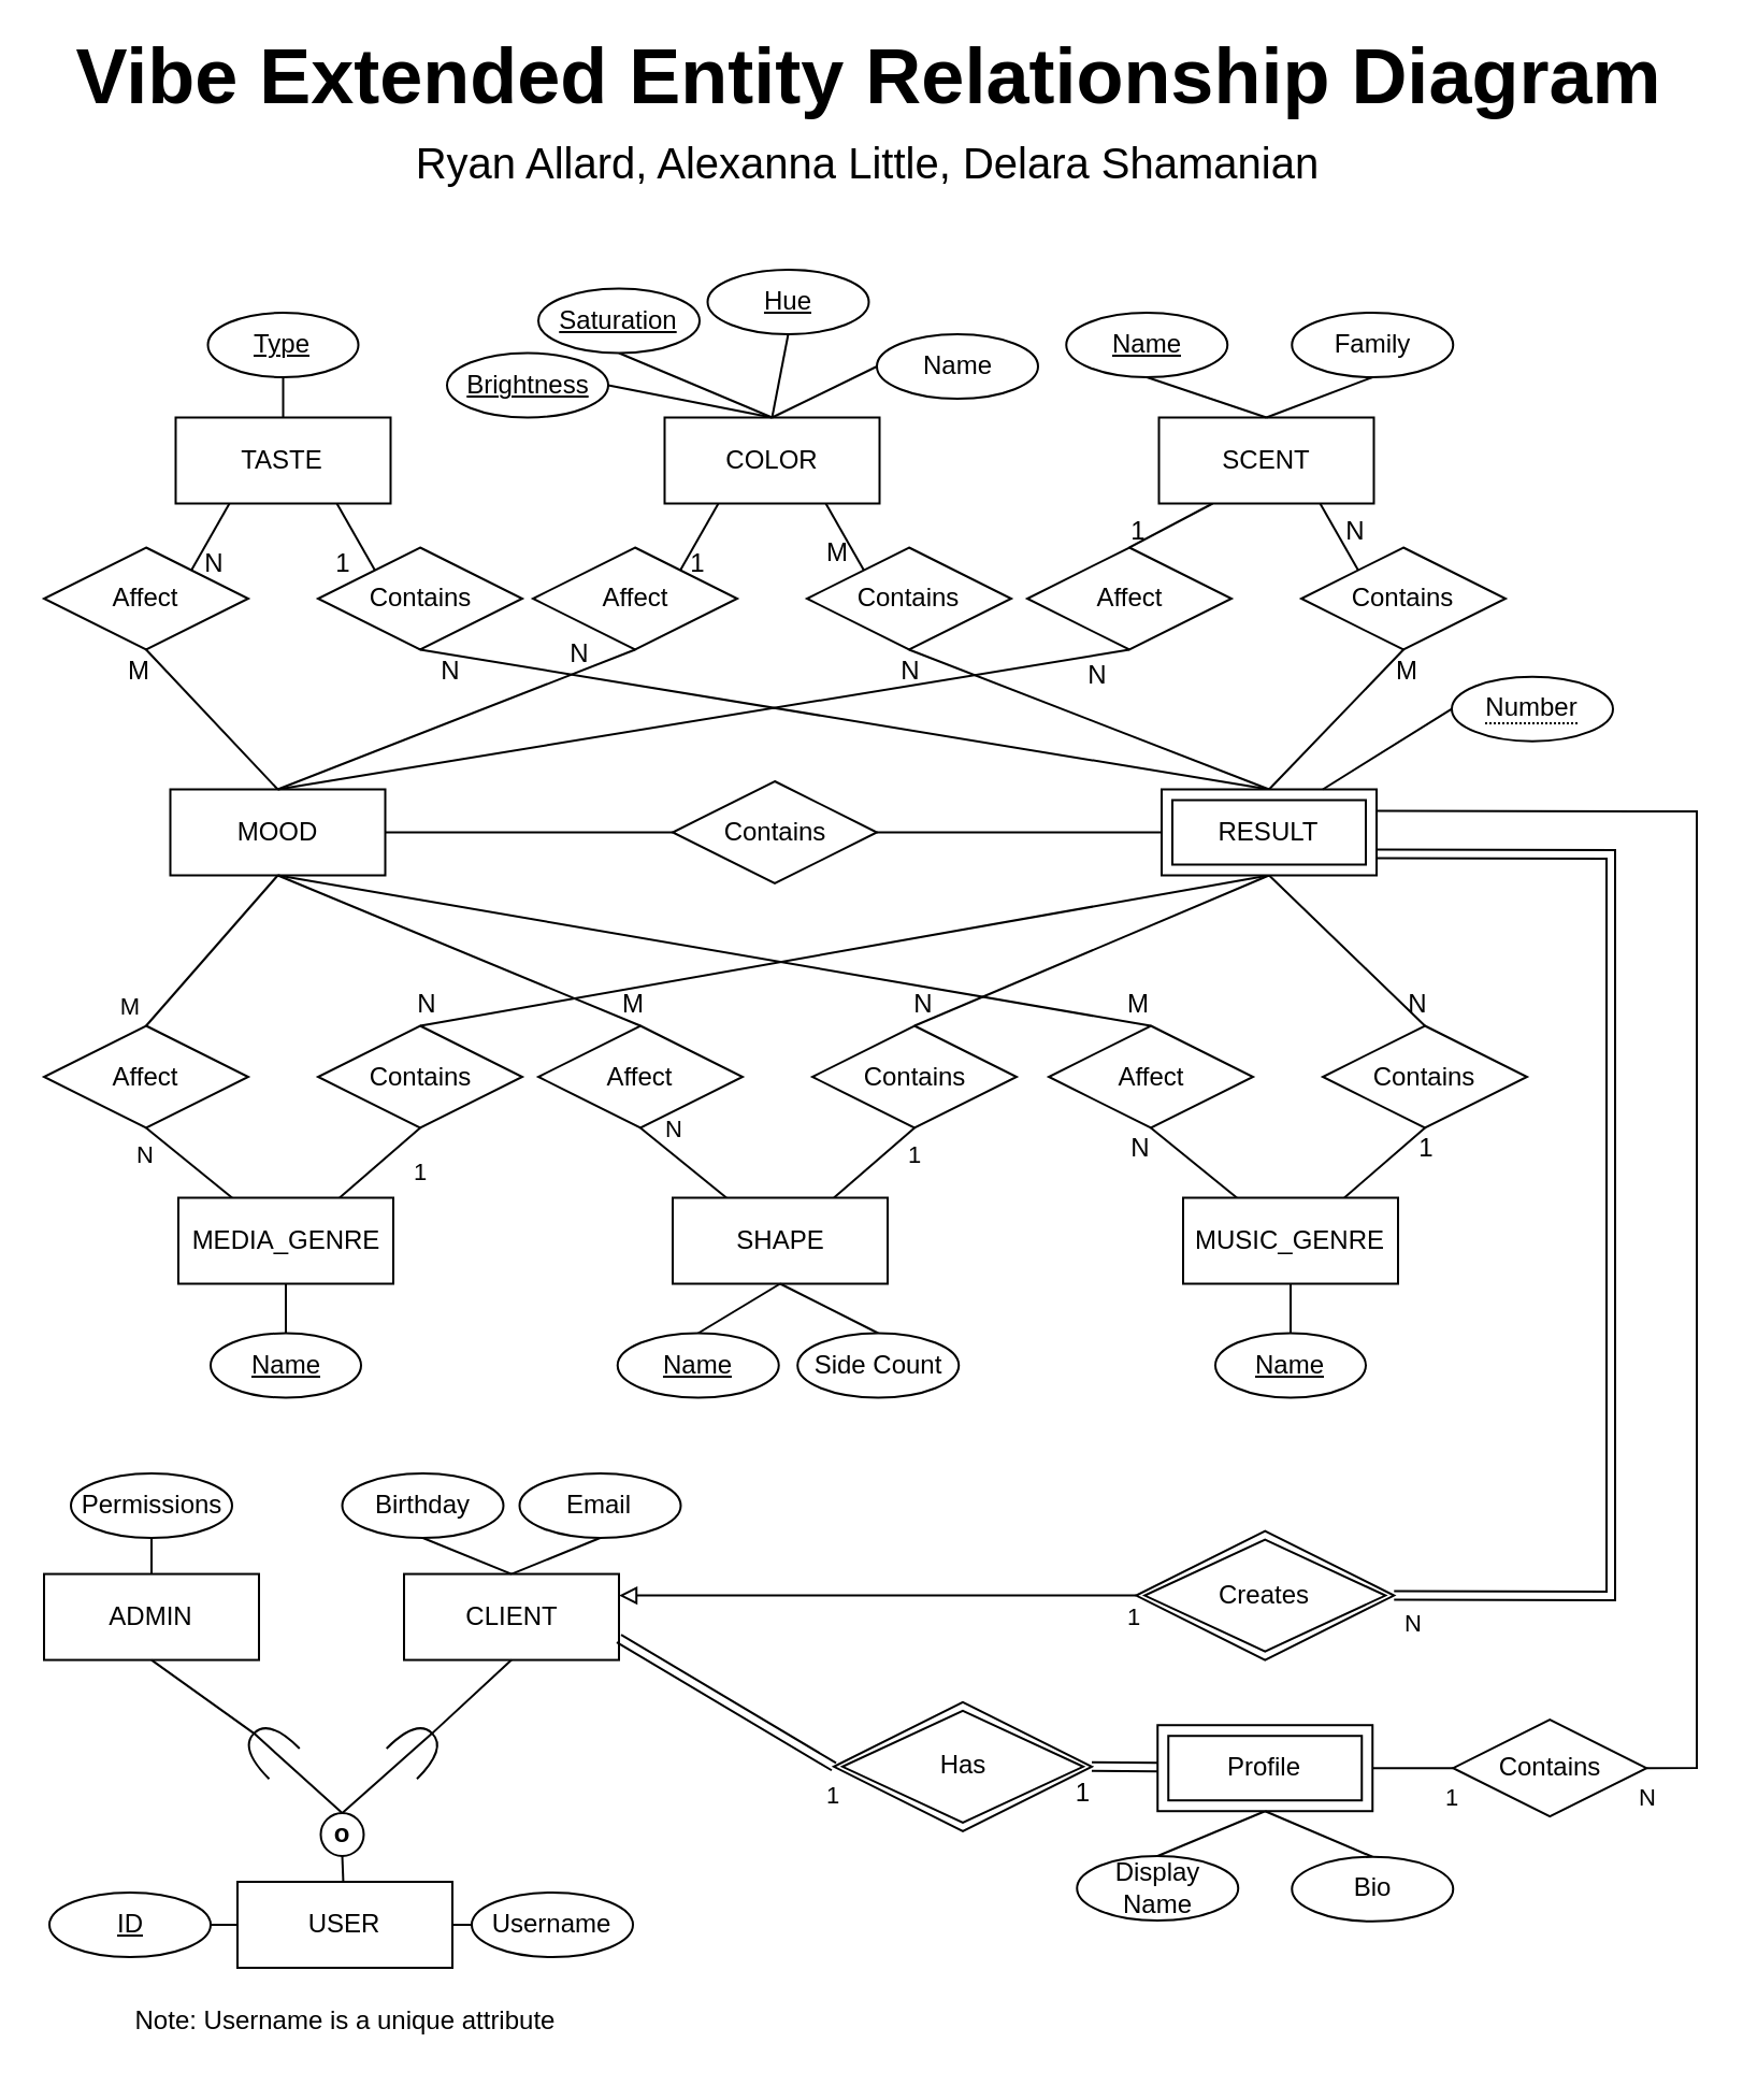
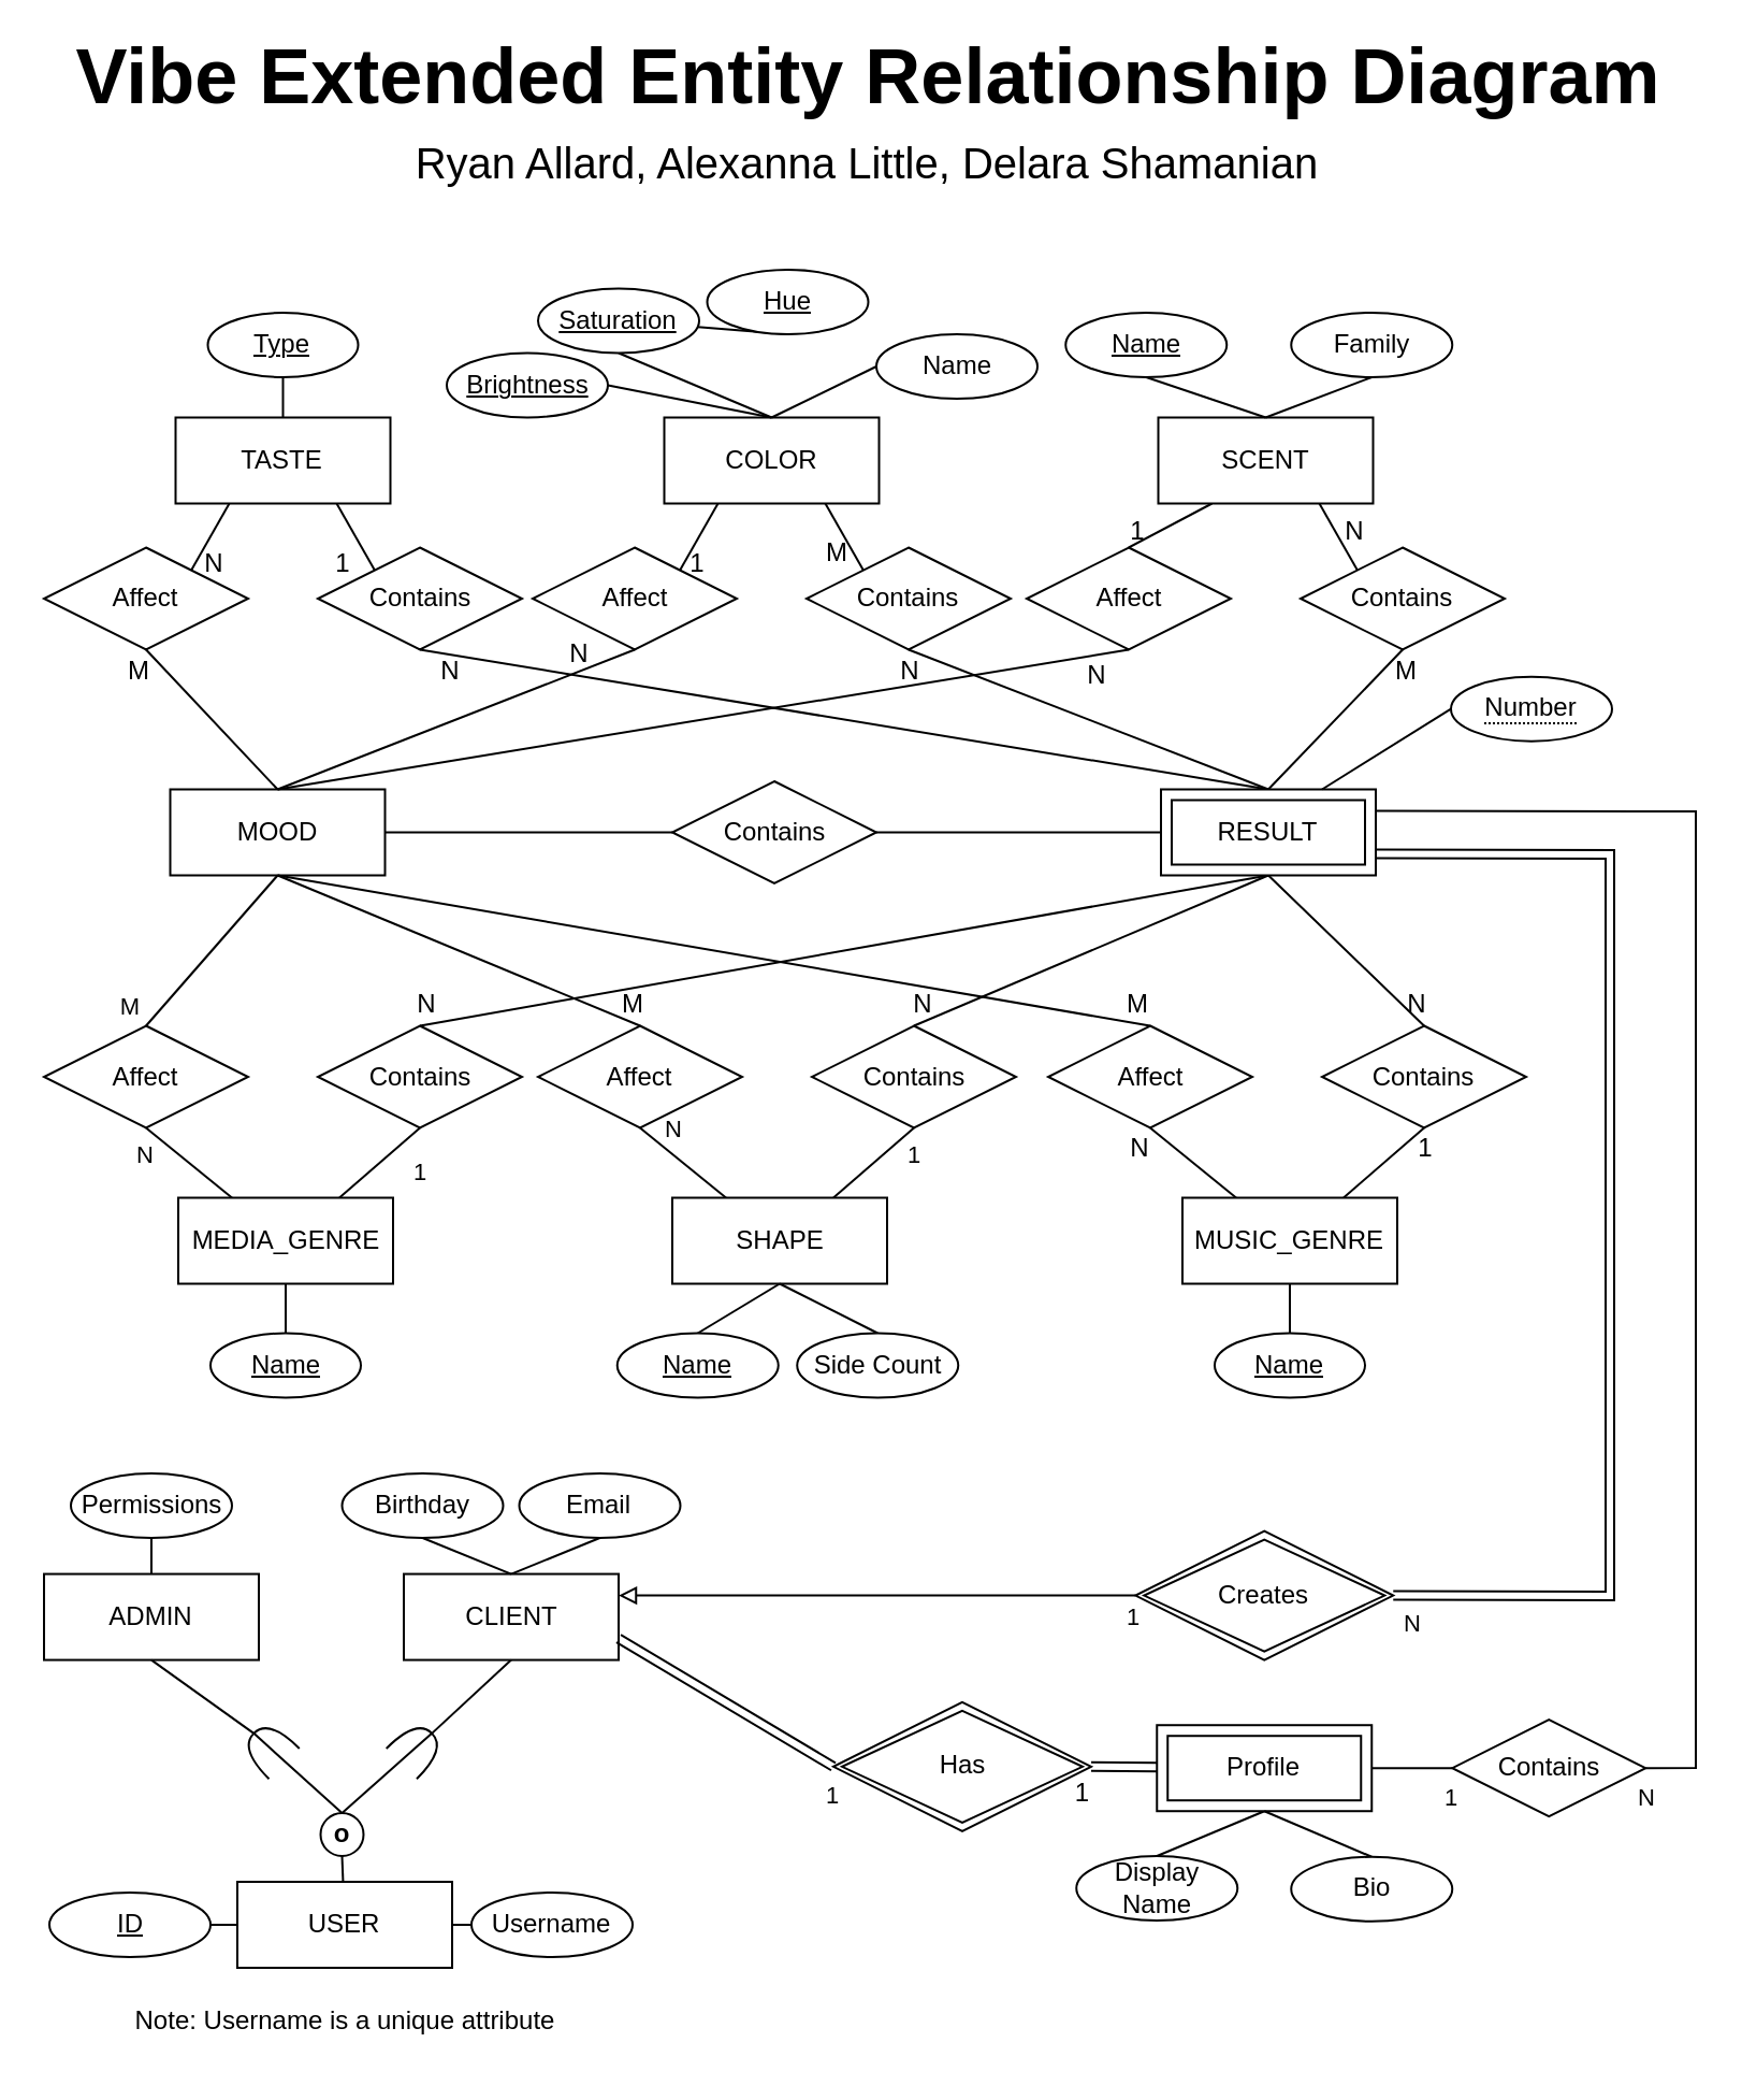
- <mxCell id="82" style="edgeStyle=none;rounded=0;orthogonalLoop=1;jettySize=auto;html=1;exitX=0.5;exitY=1;exitDx=0;exitDy=0;entryX=0.5;entryY=0;entryDx=0;entryDy=0;endArrow=none;endFill=0;" edge="1" parent="1" source="83" target="57"><mxGeometry relative="1" as="geometry" /></mxCell>
+ <mxCell id="82" style="edgeStyle=none;rounded=0;orthogonalLoop=1;jettySize=auto;html=1;exitX=0.5;exitY=1;exitDx=0;exitDy=0;endArrow=none;endFill=0;" edge="1" parent="1" source="83" target="81"><mxGeometry relative="1" as="geometry" /></mxCell>
